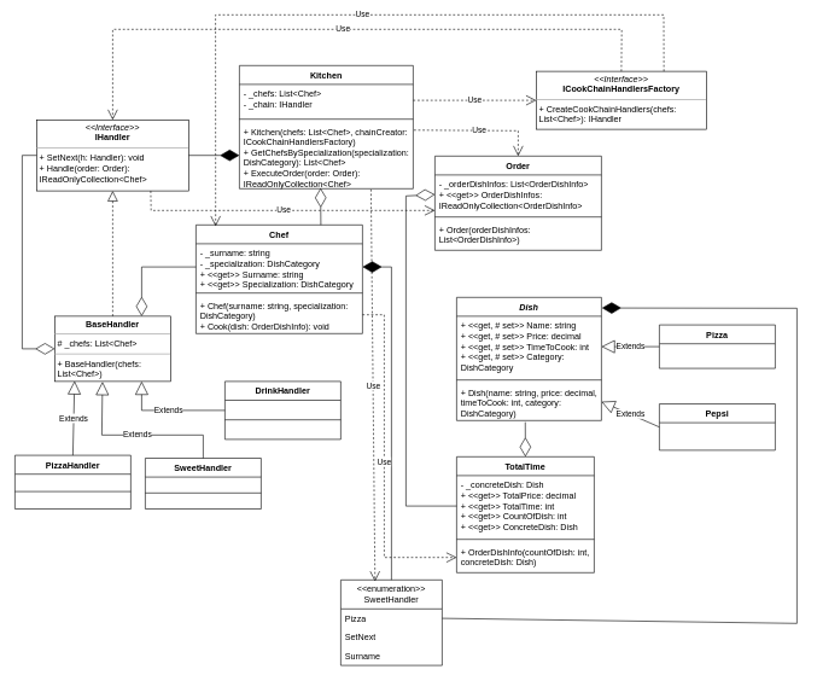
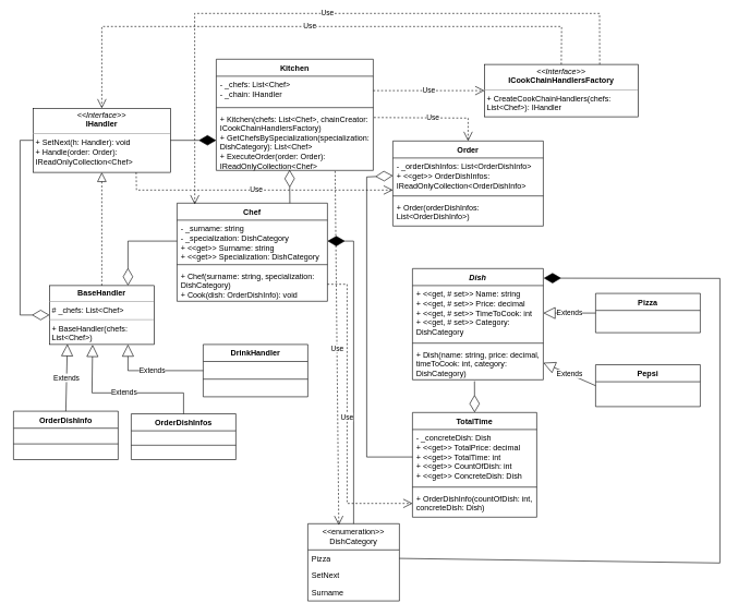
- <mxCell id="10" value="PizzaHandler" style="swimlane;fontStyle=1;align=center;verticalAlign=top;childLayout=stackLayout;horizontal=1;startSize=26;horizontalStack=0;resizeParent=1;resizeParentMax=0;resizeLast=0;collapsible=1;marginBottom=0;whiteSpace=wrap;html=1;" parent="1" vertex="1"><mxGeometry y="628" width="160" height="74" as="geometry" x="20" /></mxCell>
+ <mxCell id="10" value="OrderDishInfo" style="swimlane;fontStyle=1;align=center;verticalAlign=top;childLayout=stackLayout;horizontal=1;startSize=26;horizontalStack=0;resizeParent=1;resizeParentMax=0;resizeLast=0;collapsible=1;marginBottom=0;whiteSpace=wrap;html=1;" parent="1" vertex="1"><mxGeometry y="628" width="160" height="74" as="geometry" x="20" /></mxCell>
- <mxCell id="12" value="SweetHandler" style="swimlane;fontStyle=1;align=center;verticalAlign=top;childLayout=stackLayout;horizontal=1;startSize=26;horizontalStack=0;resizeParent=1;resizeParentMax=0;resizeLast=0;collapsible=1;marginBottom=0;whiteSpace=wrap;html=1;" parent="1" vertex="1"><mxGeometry x="200" y="632" width="160" height="70" as="geometry" /></mxCell>
+ <mxCell id="12" value="OrderDishInfos" style="swimlane;fontStyle=1;align=center;verticalAlign=top;childLayout=stackLayout;horizontal=1;startSize=26;horizontalStack=0;resizeParent=1;resizeParentMax=0;resizeLast=0;collapsible=1;marginBottom=0;whiteSpace=wrap;html=1;" parent="1" vertex="1"><mxGeometry x="200" y="632" width="160" height="70" as="geometry" /></mxCell>
- <mxCell id="25" value="&amp;lt;&amp;lt;enumeration&amp;gt;&amp;gt;&lt;br&gt;SweetHandler" style="swimlane;fontStyle=0;childLayout=stackLayout;horizontal=1;startSize=40;fillColor=none;horizontalStack=0;resizeParent=1;resizeParentMax=0;resizeLast=0;collapsible=1;marginBottom=0;whiteSpace=wrap;html=1;" parent="1" vertex="1"><mxGeometry x="470" y="800" width="140" height="118" as="geometry" /></mxCell>
+ <mxCell id="25" value="&amp;lt;&amp;lt;enumeration&amp;gt;&amp;gt;&lt;br&gt;DishCategory" style="swimlane;fontStyle=0;childLayout=stackLayout;horizontal=1;startSize=40;fillColor=none;horizontalStack=0;resizeParent=1;resizeParentMax=0;resizeLast=0;collapsible=1;marginBottom=0;whiteSpace=wrap;html=1;" parent="1" vertex="1"><mxGeometry x="470" y="800" width="140" height="118" as="geometry" /></mxCell>
